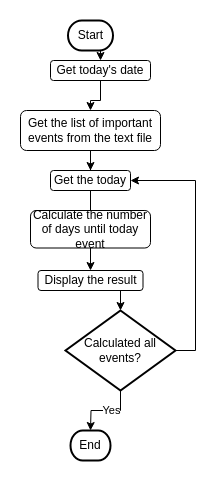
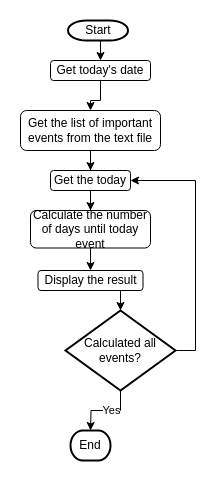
- <mxCell id="6" value="Start" style="strokeWidth=2;html=1;shape=mxgraph.flowchart.terminator;whiteSpace=wrap;" vertex="1" parent="1"><mxGeometry x="67.5" y="20" width="45" height="30" as="geometry" /></mxCell>
+ <mxCell id="6" value="Start" style="strokeWidth=2;html=1;shape=mxgraph.flowchart.terminator;whiteSpace=wrap;" vertex="1" parent="1"><mxGeometry x="67.5" y="20" width="60" height="20" as="geometry" /></mxCell>
- <mxCell id="9" value="" style="edgeStyle=orthogonalEdgeStyle;rounded=0;orthogonalLoop=1;jettySize=auto;html=1;endArrow=none;" edge="1" parent="1" source="10" target="12"><mxGeometry relative="1" as="geometry" /></mxCell>
+ <mxCell id="9" value="" style="edgeStyle=orthogonalEdgeStyle;rounded=0;orthogonalLoop=1;jettySize=auto;html=1;" edge="1" parent="1" source="10" target="12"><mxGeometry relative="1" as="geometry" /></mxCell>
